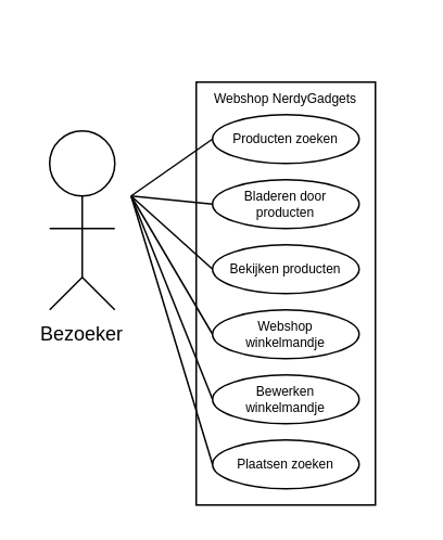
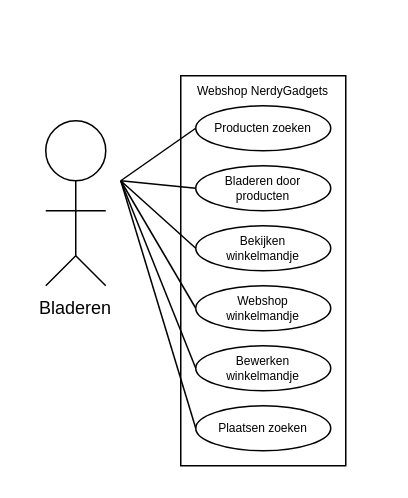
- <mxCell id="12" value="Bekijken producten" style="text;html=1;strokeColor=none;fillColor=none;align=center;verticalAlign=middle;whiteSpace=wrap;rounded=0;fontSize=8;" parent="1" vertex="1"><mxGeometry x="135" y="150" width="80" height="30" as="geometry" /></mxCell>
+ <mxCell id="12" value="Bekijken winkelmandje" style="text;html=1;strokeColor=none;fillColor=none;align=center;verticalAlign=middle;whiteSpace=wrap;rounded=0;fontSize=8;" parent="1" vertex="1"><mxGeometry x="135" y="150" width="80" height="30" as="geometry" /></mxCell>
- <mxCell id="14" value="Bezoeker" style="text;html=1;strokeColor=none;fillColor=none;align=center;verticalAlign=middle;whiteSpace=wrap;rounded=0;" parent="1" vertex="1"><mxGeometry x="20" y="190" width="60" height="30" as="geometry" /></mxCell>
+ <mxCell id="14" value="Bladeren" style="text;html=1;strokeColor=none;fillColor=none;align=center;verticalAlign=middle;whiteSpace=wrap;rounded=0;" parent="1" vertex="1"><mxGeometry x="20" y="190" width="60" height="30" as="geometry" /></mxCell>
